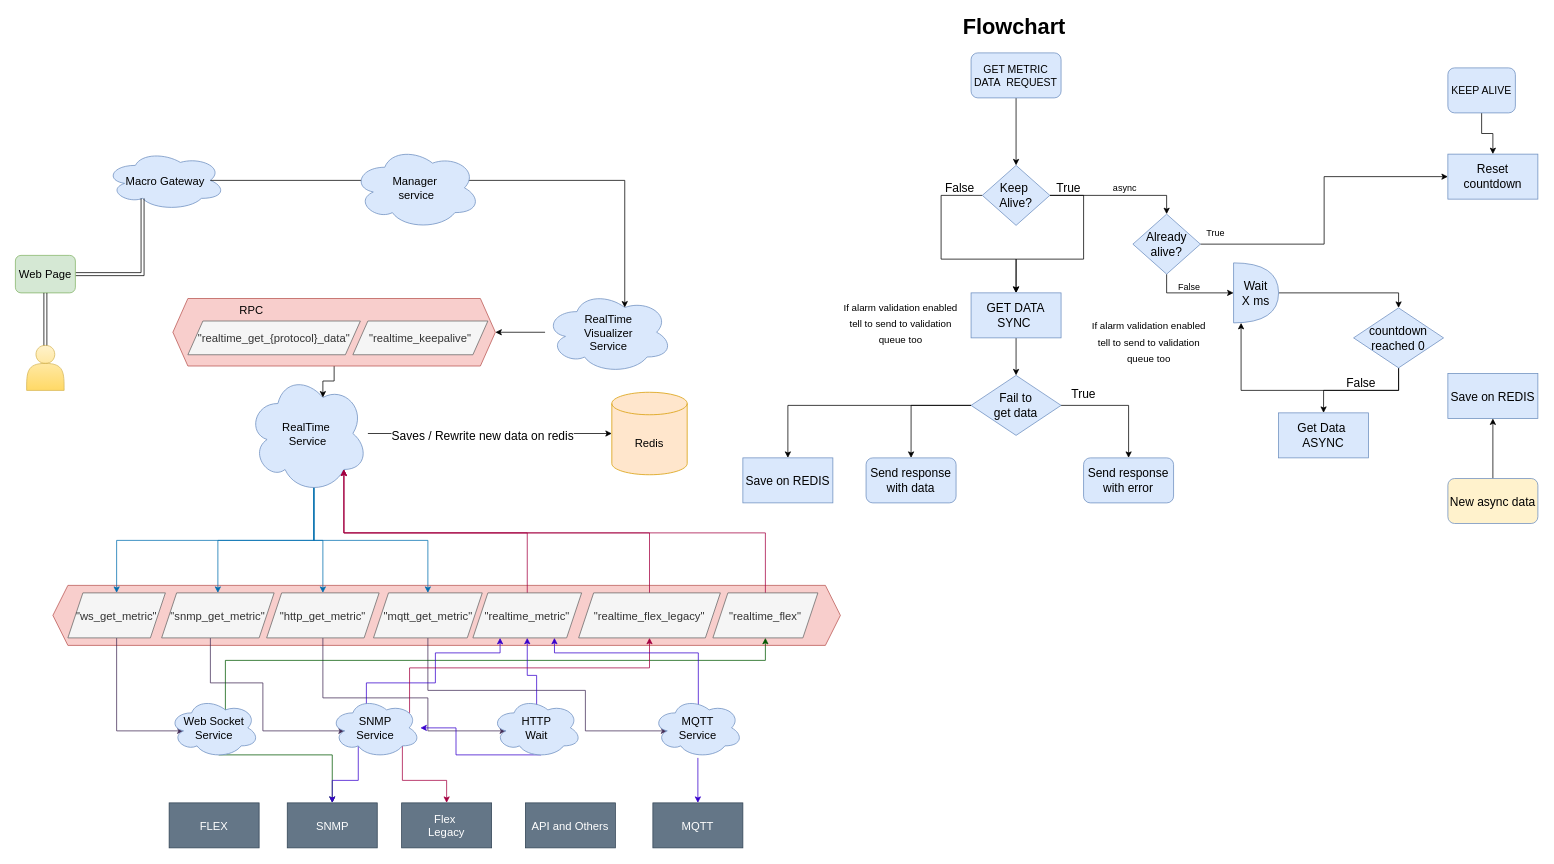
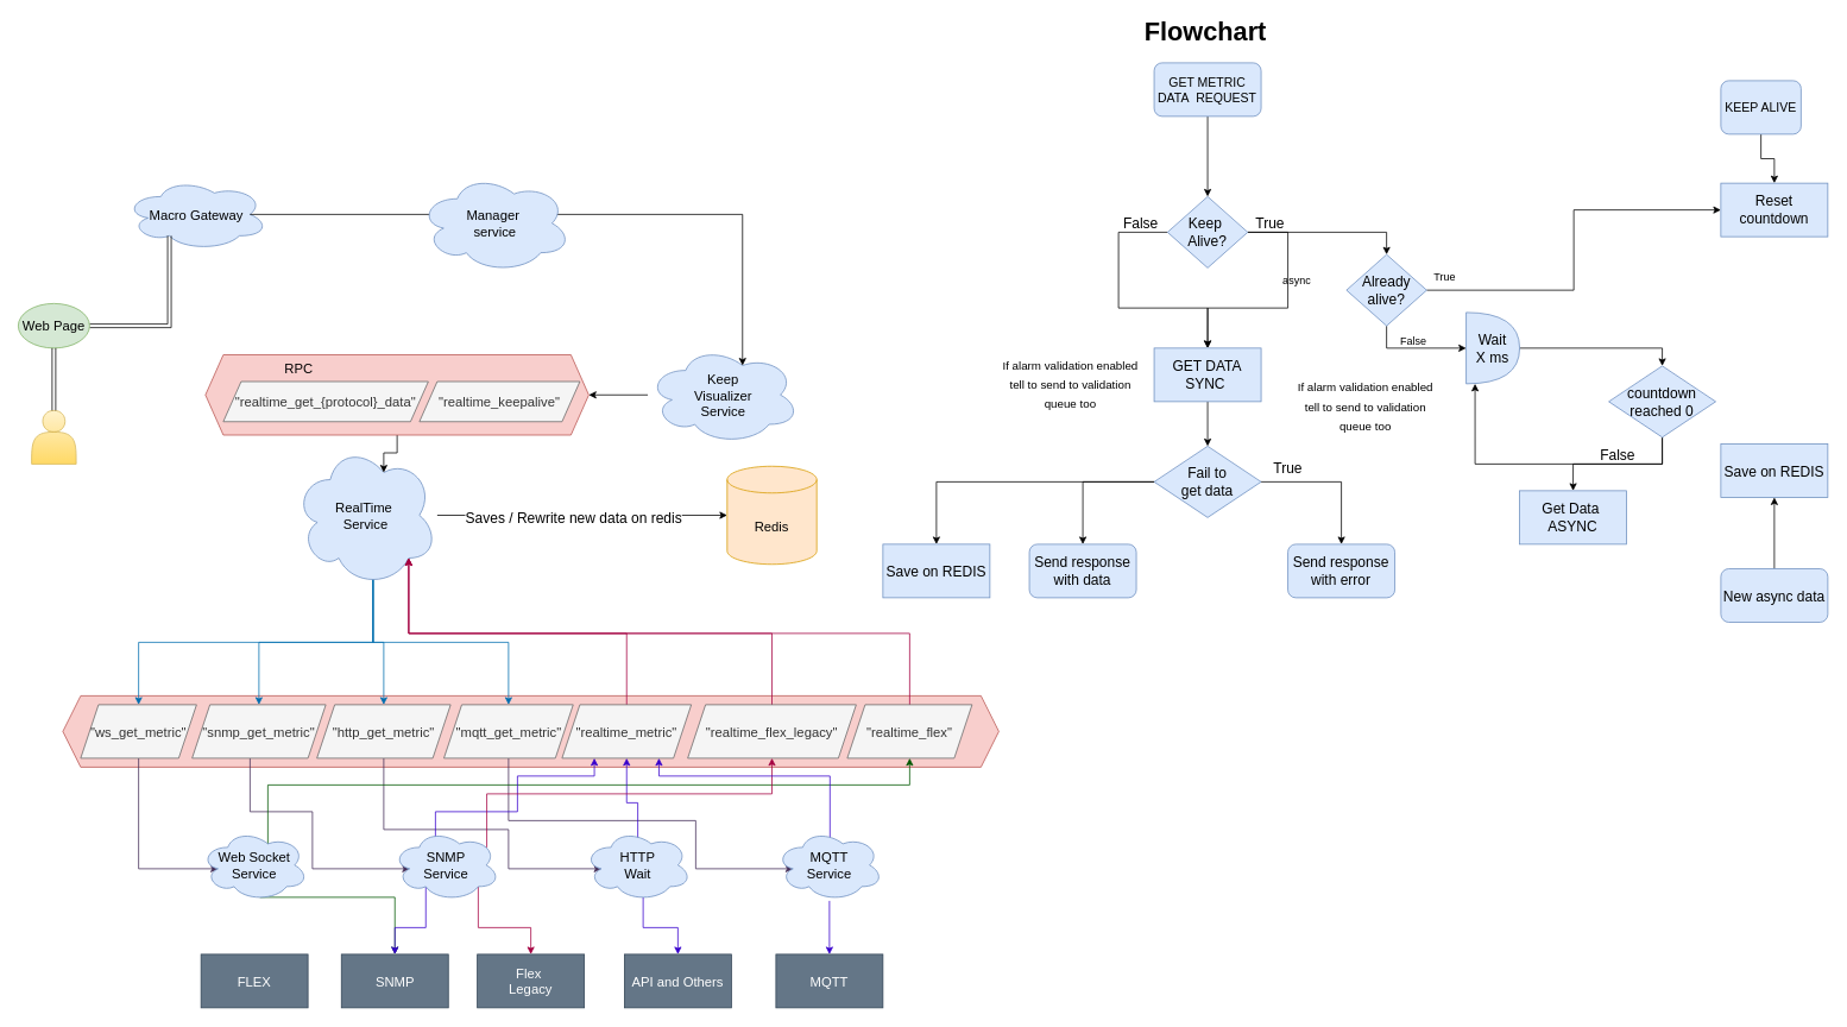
- <mxCell id="92" value="async" style="text;html=1;align=center;verticalAlign=middle;resizable=0;points=[];autosize=1;strokeColor=none;fillColor=none;" parent="1" vertex="1"><mxGeometry x="1474.25" y="235" width="50" height="30" as="geometry" /></mxCell>
+ <mxCell id="92" value="async" style="text;html=1;align=center;verticalAlign=middle;resizable=0;points=[];autosize=1;strokeColor=none;fillColor=none;" parent="1" vertex="1"><mxGeometry x="1429.25" y="300" width="50" height="30" as="geometry" /></mxCell>
- <mxCell id="6" value="&lt;font style=&quot;font-size: 15px;&quot;&gt;Web Page&lt;/font&gt;" style="whiteSpace=wrap;html=1;fillColor=#d5e8d4;strokeColor=#82b366;rounded=1;" parent="1" vertex="1"><mxGeometry x="20" y="340" width="80" height="50" as="geometry" /></mxCell>
+ <mxCell id="6" value="&lt;font style=&quot;font-size: 15px;&quot;&gt;Web Page&lt;/font&gt;" style="ellipse;whiteSpace=wrap;html=1;fillColor=#d5e8d4;strokeColor=#82b366;" parent="1" vertex="1"><mxGeometry x="20" y="340" width="80" height="50" as="geometry" /></mxCell>
- <mxCell id="51" value="&lt;font style=&quot;font-size: 15px;&quot;&gt;RealTime&lt;br&gt;Visualizer&lt;br&gt;Service&lt;br&gt;&lt;/font&gt;" style="ellipse;shape=cloud;whiteSpace=wrap;html=1;fillColor=#dae8fc;strokeColor=#6c8ebf;" parent="1" vertex="1"><mxGeometry x="726.25" y="387.5" width="170" height="110" as="geometry" /></mxCell>
+ <mxCell id="51" value="&lt;font style=&quot;font-size: 15px;&quot;&gt;Keep&lt;br&gt;Visualizer&lt;br&gt;Service&lt;br&gt;&lt;/font&gt;" style="ellipse;shape=cloud;whiteSpace=wrap;html=1;fillColor=#dae8fc;strokeColor=#6c8ebf;" parent="1" vertex="1"><mxGeometry x="726.25" y="387.5" width="170" height="110" as="geometry" /></mxCell>
- <mxCell id="80" value="New async data" style="rounded=1;whiteSpace=wrap;html=1;fontSize=16;fillColor=#fff2cc;strokeColor=#6c8ebf;" parent="1" vertex="1"><mxGeometry x="1930" y="637.5" width="120" height="60" as="geometry" /></mxCell>
+ <mxCell id="80" value="New async data" style="rounded=1;whiteSpace=wrap;html=1;fontSize=16;fillColor=#dae8fc;strokeColor=#6c8ebf;" parent="1" vertex="1"><mxGeometry x="1930" y="637.5" width="120" height="60" as="geometry" /></mxCell>
- <mxCell id="34" style="edgeStyle=orthogonalEdgeStyle;rounded=0;orthogonalLoop=1;jettySize=auto;html=1;exitX=0.55;exitY=0.95;exitDx=0;exitDy=0;exitPerimeter=0;fontSize=15;fillColor=#6a00ff;strokeColor=#3700CC;" parent="1" source="35" target="40" edge="1"><mxGeometry relative="1" as="geometry" /></mxCell>
+ <mxCell id="34" style="edgeStyle=orthogonalEdgeStyle;rounded=0;orthogonalLoop=1;jettySize=auto;html=1;exitX=0.55;exitY=0.95;exitDx=0;exitDy=0;exitPerimeter=0;entryX=0.5;entryY=0;entryDx=0;entryDy=0;fontSize=15;fillColor=#6a00ff;strokeColor=#3700CC;" parent="1" source="35" target="47" edge="1"><mxGeometry relative="1" as="geometry" /></mxCell>
